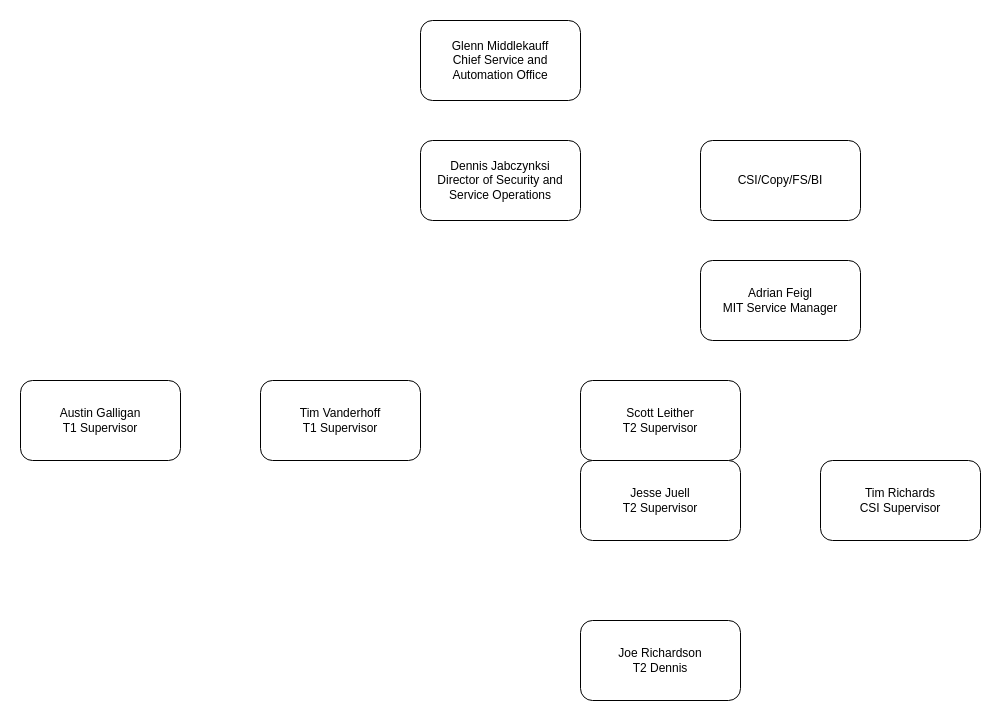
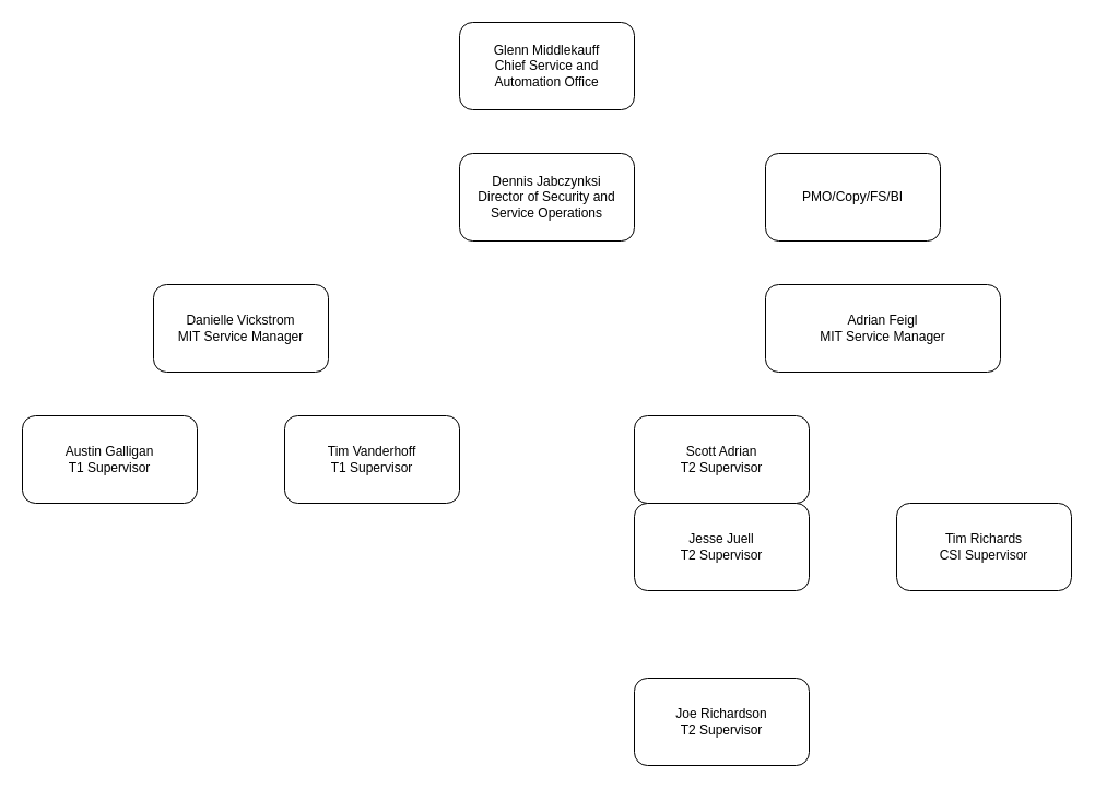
- <mxCell id="9" value="CSI/Copy/FS/BI" style="rounded=1;whiteSpace=wrap;html=1;" vertex="1" parent="1"><mxGeometry x="700" y="140" width="160" height="80" as="geometry" /></mxCell>
+ <mxCell id="9" value="PMO/Copy/FS/BI" style="rounded=1;whiteSpace=wrap;html=1;" vertex="1" parent="1"><mxGeometry x="700" y="140" width="160" height="80" as="geometry" /></mxCell>
+ <mxCell id="4" value="Danielle Vickstrom&lt;br&gt;MIT Service Manager" style="rounded=1;whiteSpace=wrap;html=1;" vertex="1" parent="1"><mxGeometry x="140" y="260" width="160" height="80" as="geometry" /></mxCell>
- <mxCell id="5" value="Adrian Feigl&lt;br&gt;MIT Service Manager" style="rounded=1;whiteSpace=wrap;html=1;" vertex="1" parent="1"><mxGeometry x="700" y="260" width="160" height="80" as="geometry" /></mxCell>
+ <mxCell id="5" value="Adrian Feigl&lt;br&gt;MIT Service Manager" style="rounded=1;whiteSpace=wrap;html=1;" vertex="1" parent="1"><mxGeometry x="700" y="260" width="215" height="80" as="geometry" /></mxCell>
- <mxCell id="8" value="Scott Leither&lt;br&gt;T2 Supervisor" style="rounded=1;whiteSpace=wrap;html=1;" vertex="1" parent="1"><mxGeometry x="580" y="380" width="160" height="80" as="geometry" /></mxCell>
+ <mxCell id="8" value="Scott Adrian&lt;br&gt;T2 Supervisor" style="rounded=1;whiteSpace=wrap;html=1;" vertex="1" parent="1"><mxGeometry x="580" y="380" width="160" height="80" as="geometry" /></mxCell>
- <mxCell id="11" value="Joe Richardson&lt;br&gt;T2 Dennis" style="rounded=1;whiteSpace=wrap;html=1;" vertex="1" parent="1"><mxGeometry x="580" y="620" width="160" height="80" as="geometry" /></mxCell>
+ <mxCell id="11" value="Joe Richardson&lt;br&gt;T2 Supervisor" style="rounded=1;whiteSpace=wrap;html=1;" vertex="1" parent="1"><mxGeometry x="580" y="620" width="160" height="80" as="geometry" /></mxCell>
